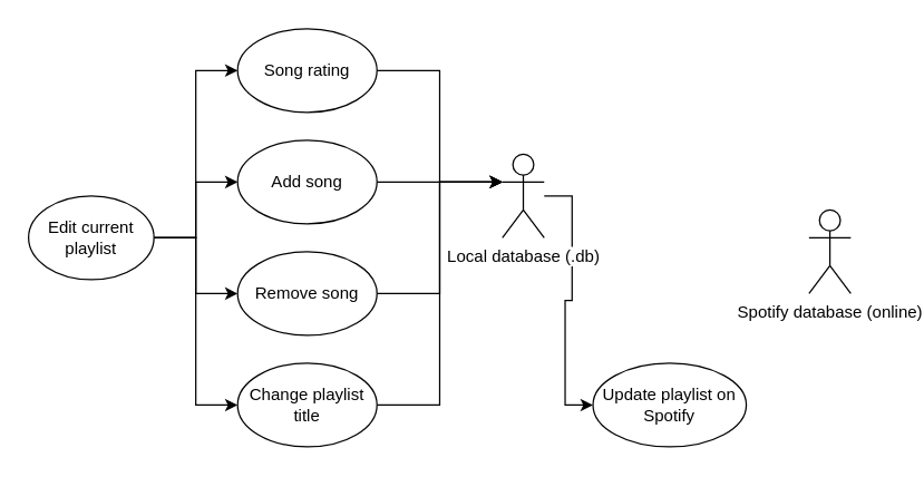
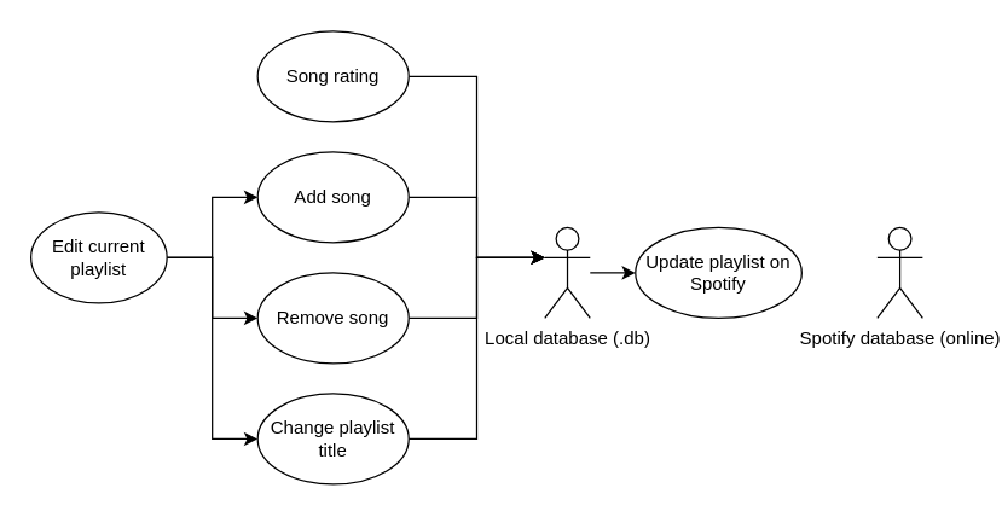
- <mxCell id="5" style="edgeStyle=orthogonalEdgeStyle;rounded=0;orthogonalLoop=1;jettySize=auto;html=1;entryX=0;entryY=0.5;entryDx=0;entryDy=0;" edge="1" parent="1" source="6" target="8"><mxGeometry relative="1" as="geometry" /></mxCell>
- <mxCell id="18" value="Local database (.db)" style="shape=umlActor;verticalLabelPosition=bottom;labelBackgroundColor=#ffffff;verticalAlign=top;html=1;outlineConnect=0;" vertex="1" parent="1"><mxGeometry x="360" y="110" width="30" height="60" as="geometry" /></mxCell>
+ <mxCell id="18" value="Local database (.db)" style="shape=umlActor;verticalLabelPosition=bottom;labelBackgroundColor=#ffffff;verticalAlign=top;html=1;outlineConnect=0;" vertex="1" parent="1"><mxGeometry x="360" y="150" width="30" height="60" as="geometry" /></mxCell>
- <mxCell id="15" value="Update playlist on Spotify" style="ellipse;whiteSpace=wrap;html=1;" vertex="1" parent="1"><mxGeometry x="425" y="260" width="110" height="60" as="geometry" /></mxCell>
+ <mxCell id="15" value="Update playlist on Spotify" style="ellipse;whiteSpace=wrap;html=1;" vertex="1" parent="1"><mxGeometry x="420" y="150" width="110" height="60" as="geometry" /></mxCell>
